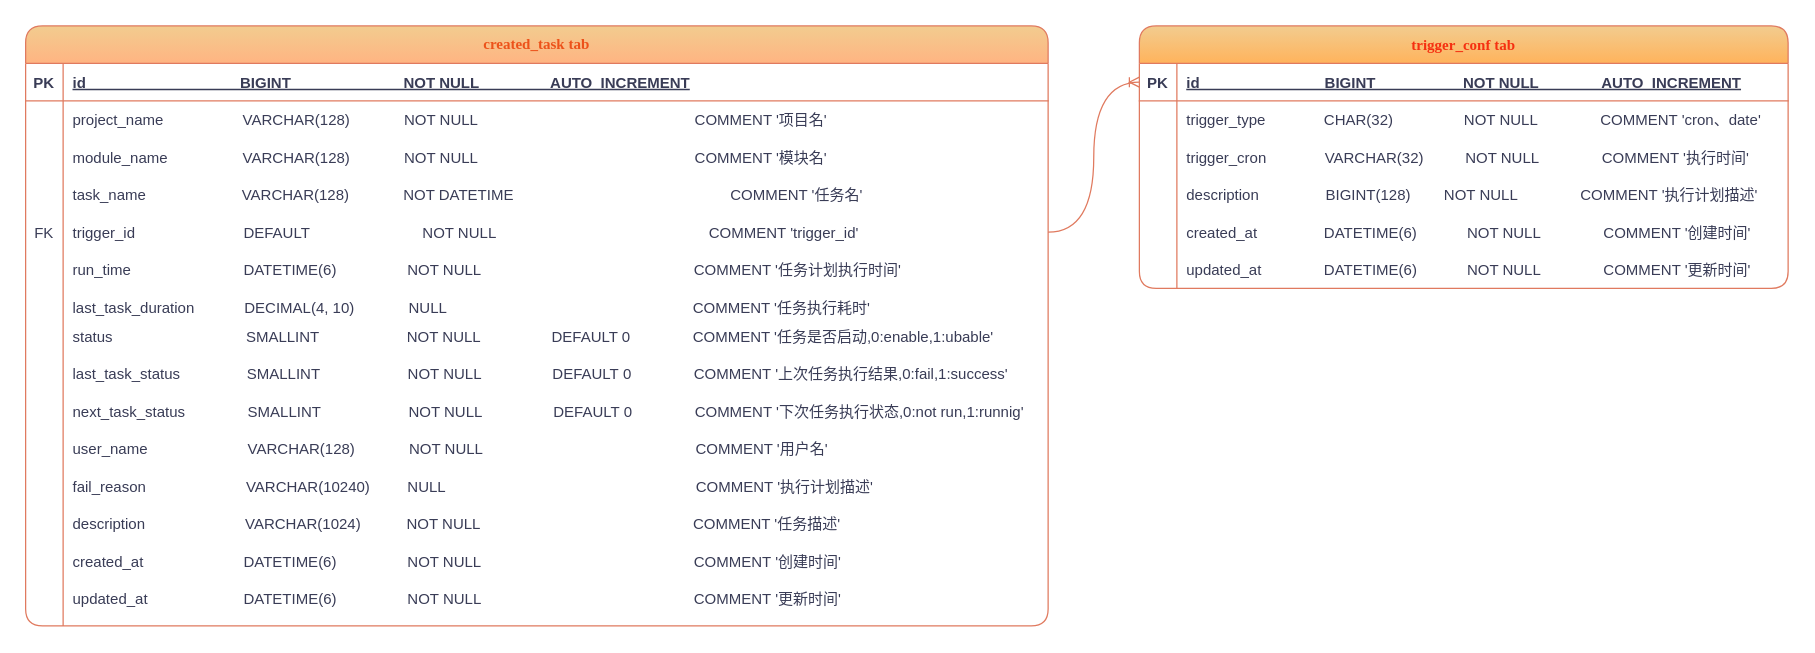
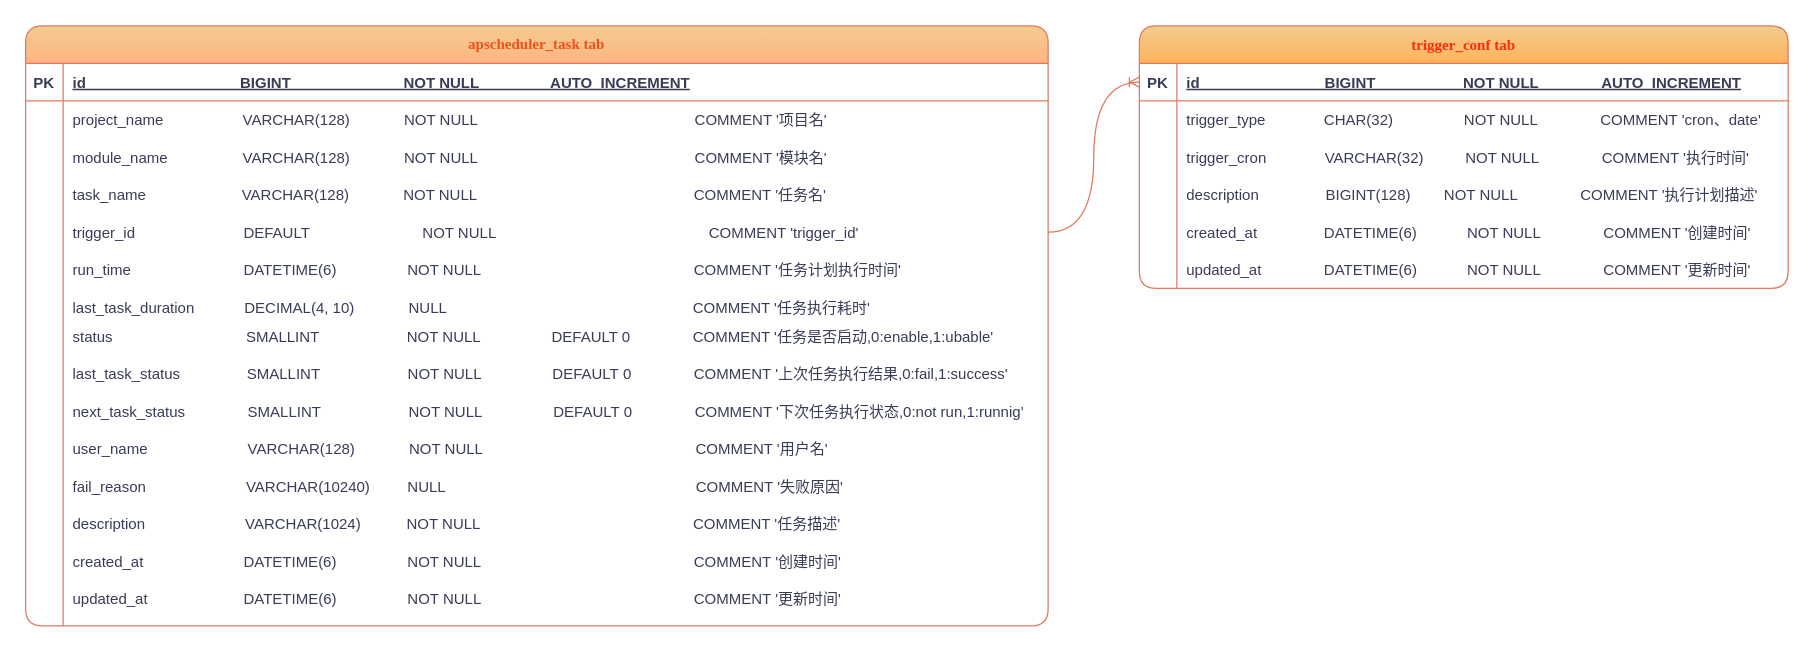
- <mxCell id="21" value="created_task tab" style="shape=table;startSize=30;container=1;collapsible=1;childLayout=tableLayout;fixedRows=1;rowLines=0;fontStyle=1;align=center;resizeLast=1;fontColor=#EC521A;whiteSpace=wrap;swimlaneFillColor=default;labelBorderColor=none;labelBackgroundColor=none;rounded=1;fontFamily=Lucida Console;fillColor=#F2CC8F;shadow=0;strokeColor=#E07A5F;gradientColor=#FFB482;" parent="1" vertex="1"><mxGeometry x="20" y="20" width="818" height="480" as="geometry" /></mxCell>
+ <mxCell id="21" value="apscheduler_task tab" style="shape=table;startSize=30;container=1;collapsible=1;childLayout=tableLayout;fixedRows=1;rowLines=0;fontStyle=1;align=center;resizeLast=1;fontColor=#EC521A;whiteSpace=wrap;swimlaneFillColor=default;labelBorderColor=none;labelBackgroundColor=none;rounded=1;fontFamily=Lucida Console;fillColor=#F2CC8F;shadow=0;strokeColor=#E07A5F;gradientColor=#FFB482;" parent="1" vertex="1"><mxGeometry x="20" y="20" width="818" height="480" as="geometry" /></mxCell>
- <mxCell id="33" value="task_name                       VARCHAR(128)             NOT DATETIME                                                    COMMENT '任务名'" style="shape=partialRectangle;overflow=hidden;connectable=0;fillColor=none;top=0;left=0;bottom=0;right=0;align=left;spacingLeft=6;strokeColor=#E07A5F;rounded=1;labelBackgroundColor=none;fontColor=#393C56;" parent="31" vertex="1"><mxGeometry x="30" width="788" height="30" as="geometry"><mxRectangle width="788" height="30" as="alternateBounds" /></mxGeometry></mxCell>
+ <mxCell id="33" value="task_name                       VARCHAR(128)             NOT NULL                                                    COMMENT '任务名'" style="shape=partialRectangle;overflow=hidden;connectable=0;fillColor=none;top=0;left=0;bottom=0;right=0;align=left;spacingLeft=6;strokeColor=#E07A5F;rounded=1;labelBackgroundColor=none;fontColor=#393C56;" parent="31" vertex="1"><mxGeometry x="30" width="788" height="30" as="geometry"><mxRectangle width="788" height="30" as="alternateBounds" /></mxGeometry></mxCell>
- <mxCell id="35" value="FK" style="shape=partialRectangle;overflow=hidden;connectable=0;fillColor=none;top=0;left=0;bottom=0;right=0;rounded=1;labelBackgroundColor=none;strokeColor=#E07A5F;fontColor=#393C56;" parent="34" vertex="1"><mxGeometry width="30" height="30" as="geometry"><mxRectangle width="30" height="30" as="alternateBounds" /></mxGeometry></mxCell>
- <mxCell id="57" value="fail_reason                        VARCHAR(10240)         NULL                                                            COMMENT '执行计划描述'&#10; " style="shape=partialRectangle;overflow=hidden;connectable=0;fillColor=none;top=0;left=0;bottom=0;right=0;align=left;spacingLeft=6;strokeColor=#E07A5F;rounded=1;labelBackgroundColor=none;fontColor=#393C56;" parent="55" vertex="1"><mxGeometry x="30" width="788" height="30" as="geometry"><mxRectangle width="788" height="30" as="alternateBounds" /></mxGeometry></mxCell>
+ <mxCell id="57" value="fail_reason                        VARCHAR(10240)         NULL                                                            COMMENT '失败原因'&#10; " style="shape=partialRectangle;overflow=hidden;connectable=0;fillColor=none;top=0;left=0;bottom=0;right=0;align=left;spacingLeft=6;strokeColor=#E07A5F;rounded=1;labelBackgroundColor=none;fontColor=#393C56;" parent="55" vertex="1"><mxGeometry x="30" width="788" height="30" as="geometry"><mxRectangle width="788" height="30" as="alternateBounds" /></mxGeometry></mxCell>
